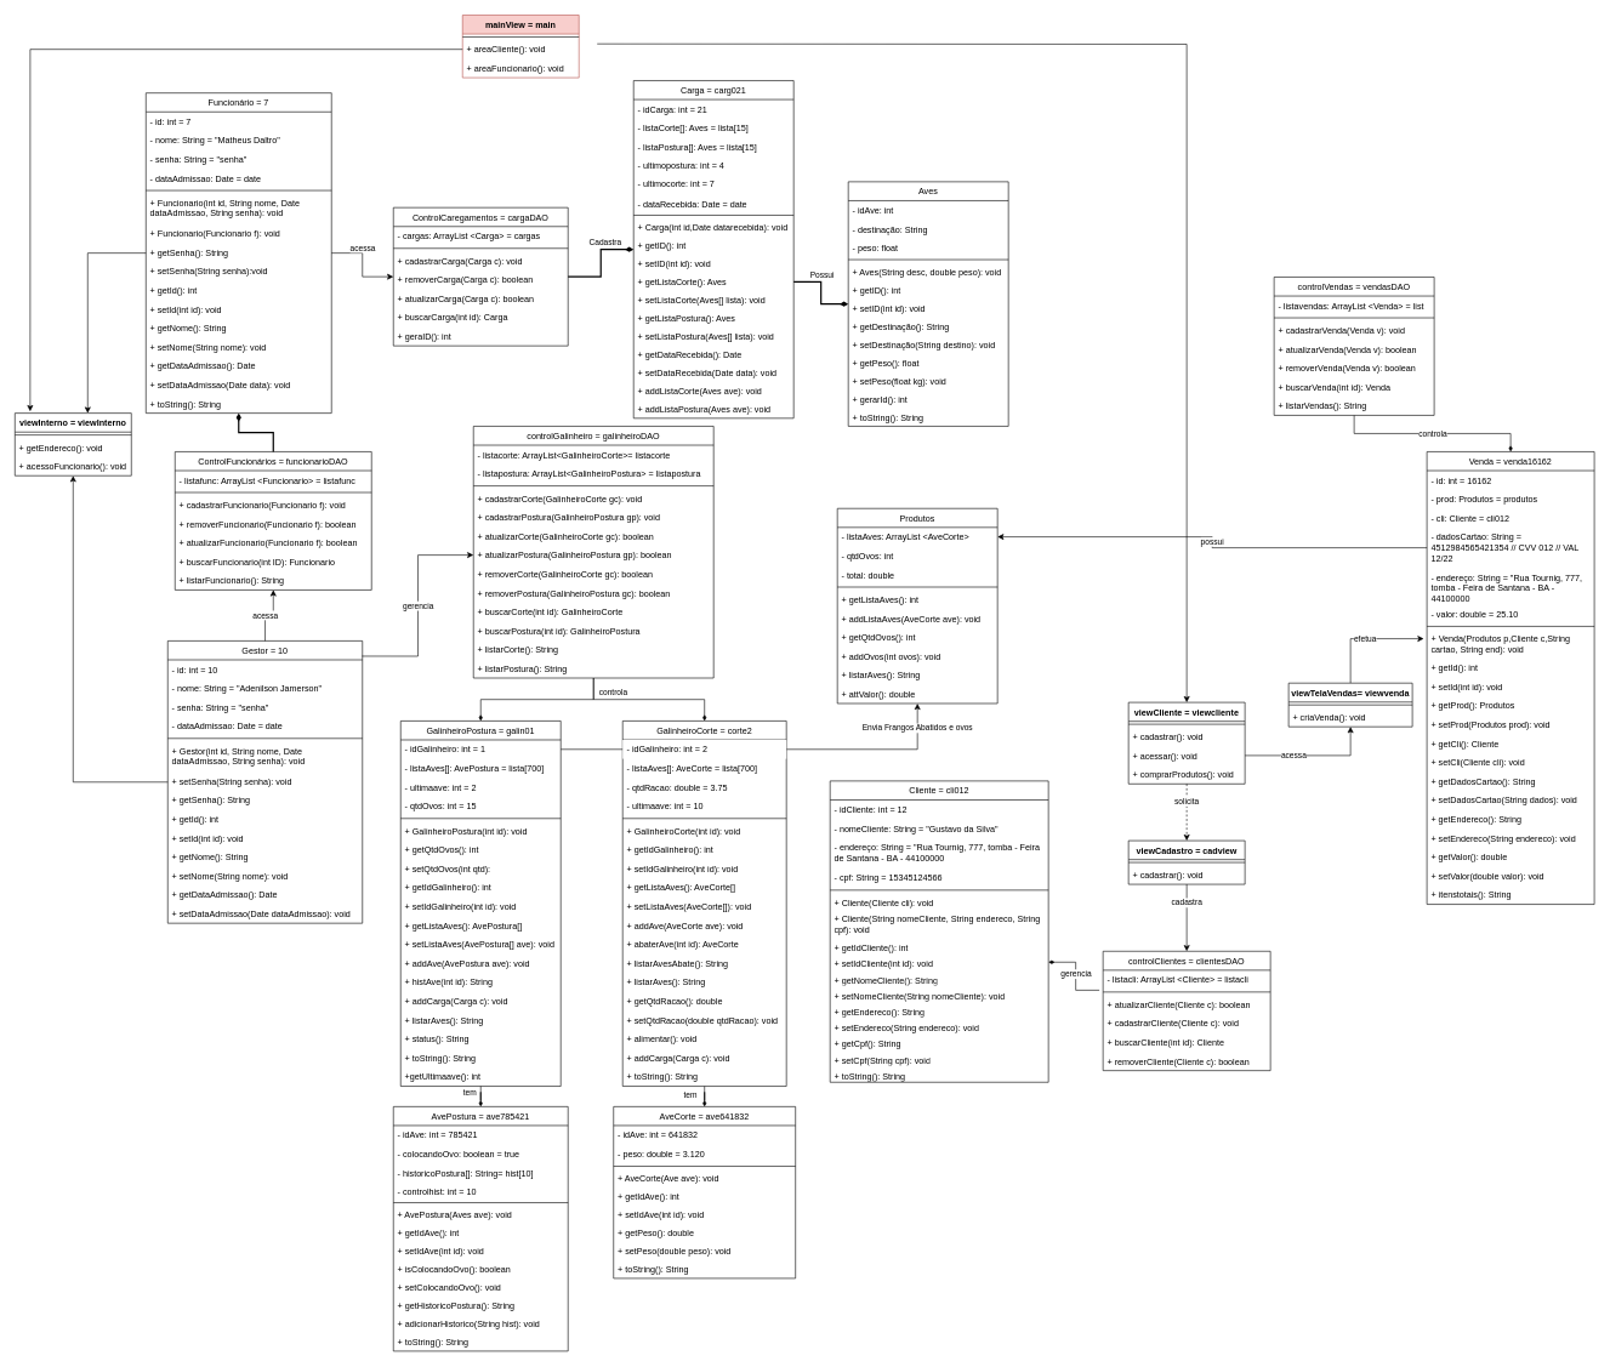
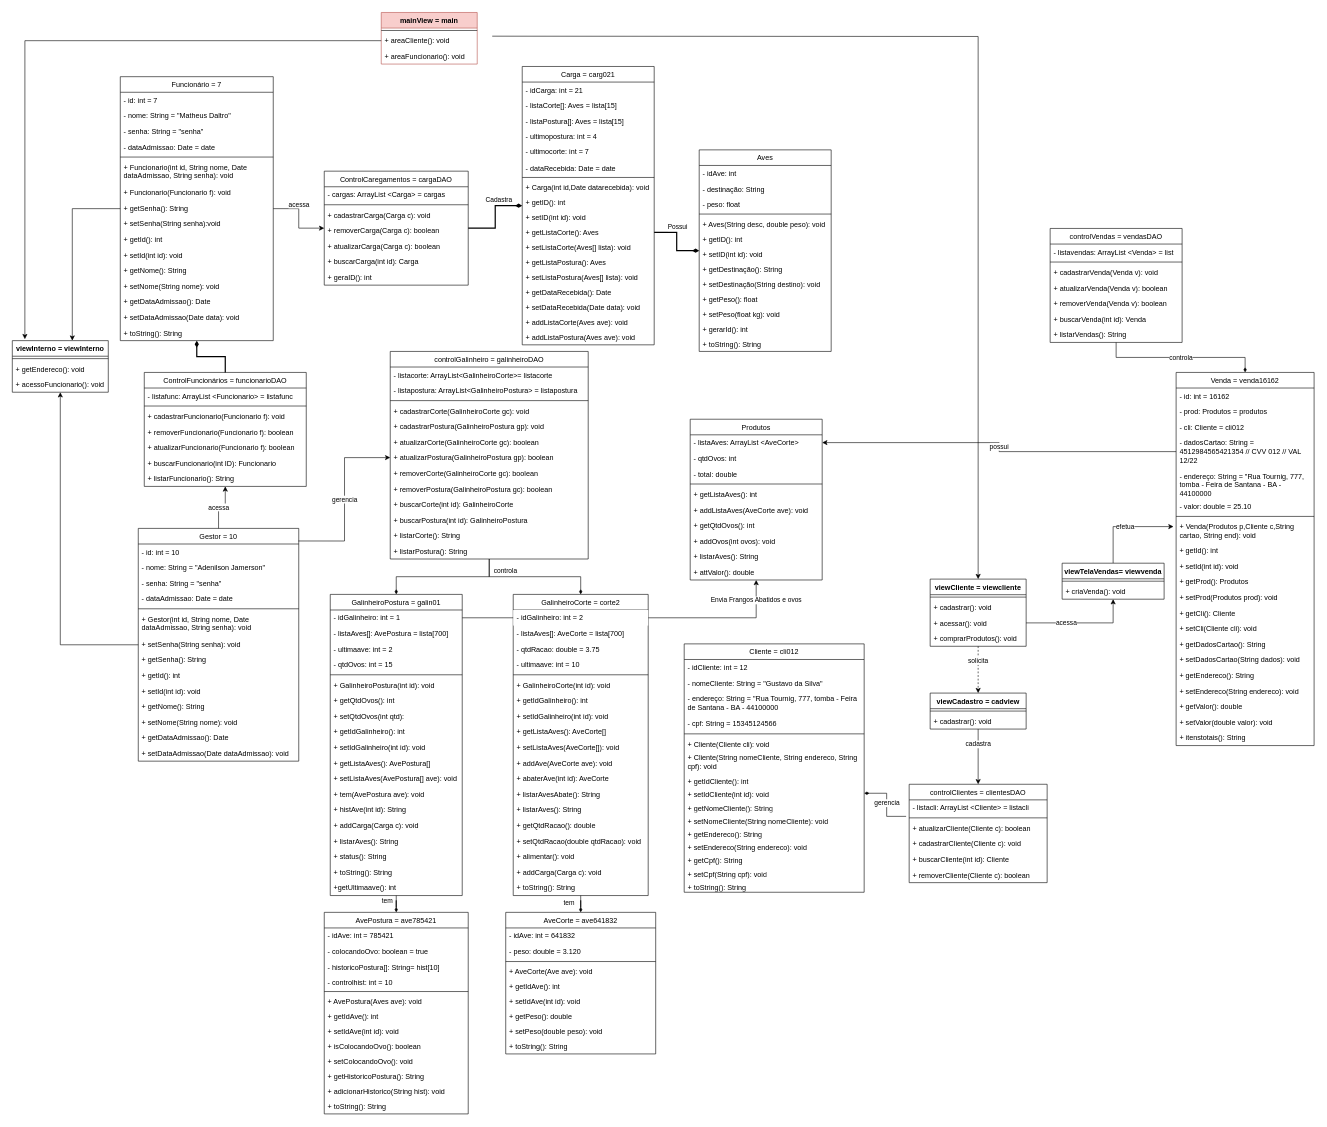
- <mxCell id="217" value="+ addAve(AvePostura ave): void" style="text;strokeColor=none;fillColor=none;align=left;verticalAlign=top;spacingLeft=4;spacingRight=4;overflow=hidden;rotatable=0;points=[[0,0.5],[1,0.5]];portConstraint=eastwest;" vertex="1" parent="204"><mxGeometry y="320" width="220" height="26" as="geometry" /></mxCell>
+ <mxCell id="217" value="+ tem(AvePostura ave): void" style="text;strokeColor=none;fillColor=none;align=left;verticalAlign=top;spacingLeft=4;spacingRight=4;overflow=hidden;rotatable=0;points=[[0,0.5],[1,0.5]];portConstraint=eastwest;" vertex="1" parent="204"><mxGeometry y="320" width="220" height="26" as="geometry" /></mxCell>
